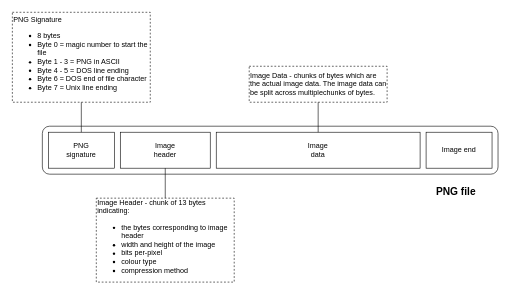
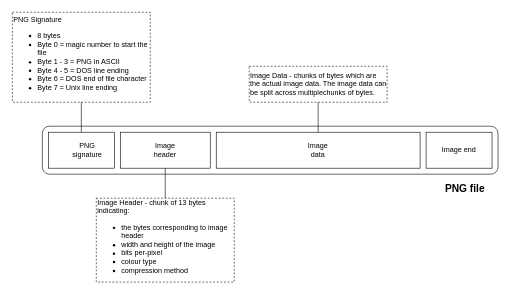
- <mxCell id="7" value="PNG signature" style="text;html=1;strokeColor=none;fillColor=none;align=center;verticalAlign=middle;whiteSpace=wrap;rounded=0;" vertex="1" parent="1"><mxGeometry x="105" y="235" width="60" height="30" as="geometry" /></mxCell>
+ <mxCell id="7" value="PNG signature" style="text;html=1;strokeColor=none;fillColor=none;align=center;verticalAlign=middle;whiteSpace=wrap;rounded=0;" vertex="1" parent="1"><mxGeometry x="115" y="235" width="60" height="30" as="geometry" /></mxCell>
- <mxCell id="17" value="&lt;font style=&quot;font-size: 17px&quot;&gt;&lt;b&gt;PNG file&lt;/b&gt;&lt;/font&gt;" style="text;html=1;strokeColor=none;fillColor=none;align=center;verticalAlign=middle;whiteSpace=wrap;rounded=0;dashed=1;" vertex="1" parent="1"><mxGeometry x="705" y="305" width="110" height="30" as="geometry" /></mxCell>
+ <mxCell id="17" value="&lt;font style=&quot;font-size: 17px&quot;&gt;&lt;b&gt;PNG file&lt;/b&gt;&lt;/font&gt;" style="text;html=1;strokeColor=none;fillColor=none;align=center;verticalAlign=middle;whiteSpace=wrap;rounded=0;dashed=1;" vertex="1" parent="1"><mxGeometry x="720" y="300" width="110" height="30" as="geometry" /></mxCell>
